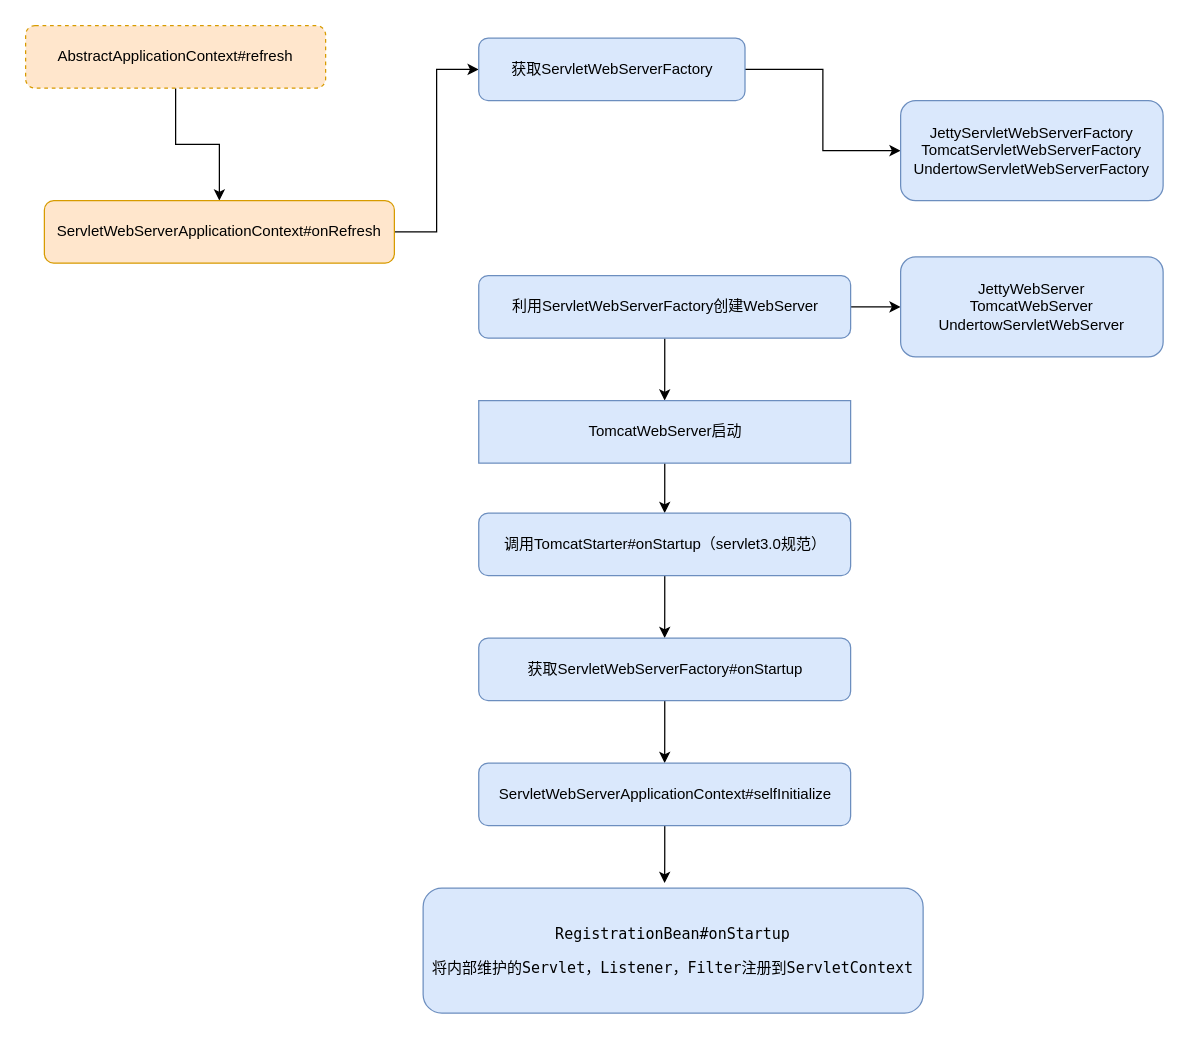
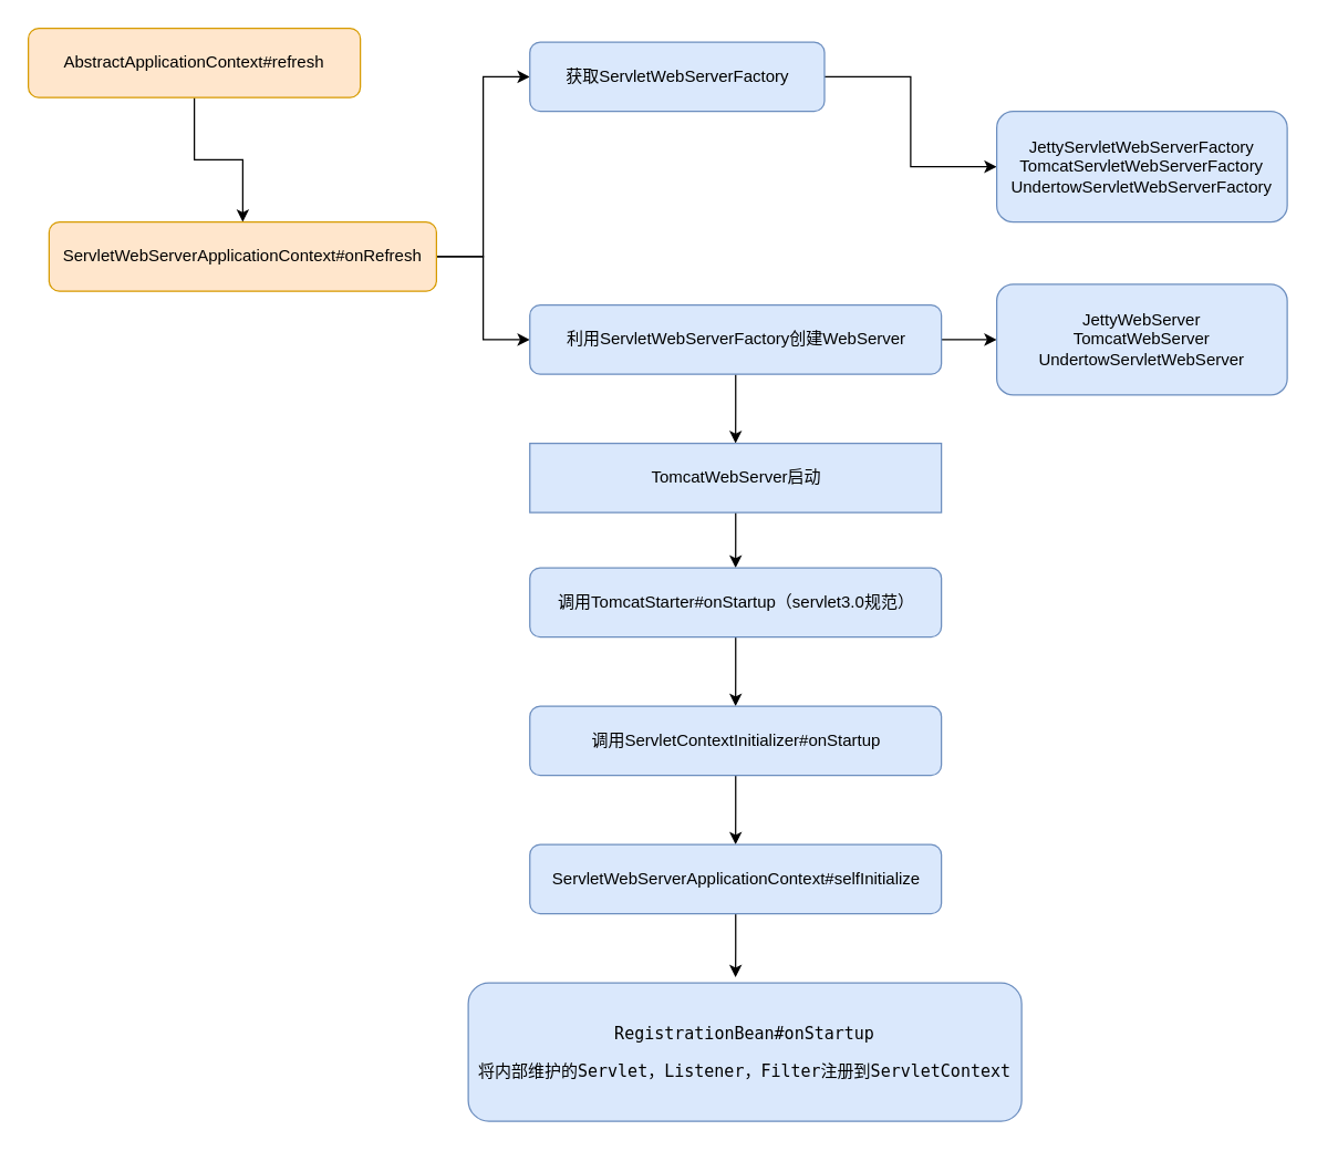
- <mxCell id="3" value="AbstractApplicationContext#refresh" style="rounded=1;whiteSpace=wrap;html=1;fillColor=#ffe6cc;strokeColor=#d79b00;dashed=1;" vertex="1" parent="1"><mxGeometry x="20" y="20" width="240" height="50" as="geometry" /></mxCell>
+ <mxCell id="3" value="AbstractApplicationContext#refresh" style="rounded=1;whiteSpace=wrap;html=1;fillColor=#ffe6cc;strokeColor=#d79b00;" vertex="1" parent="1"><mxGeometry x="20" y="20" width="240" height="50" as="geometry" /></mxCell>
+ <mxCell id="5" style="edgeStyle=orthogonalEdgeStyle;rounded=0;orthogonalLoop=1;jettySize=auto;html=1;exitX=1;exitY=0.5;exitDx=0;exitDy=0;entryX=0;entryY=0.5;entryDx=0;entryDy=0;" edge="1" parent="1" source="6" target="11"><mxGeometry relative="1" as="geometry" /></mxCell>
- <mxCell id="19" value="获取ServletWebServerFactory#onStartup" style="rounded=1;whiteSpace=wrap;html=1;fillColor=#dae8fc;strokeColor=#6c8ebf;" vertex="1" parent="1"><mxGeometry x="382.5" y="510" width="297.5" height="50" as="geometry" /></mxCell>
+ <mxCell id="19" value="调用ServletContextInitializer#onStartup" style="rounded=1;whiteSpace=wrap;html=1;fillColor=#dae8fc;strokeColor=#6c8ebf;" vertex="1" parent="1"><mxGeometry x="382.5" y="510" width="297.5" height="50" as="geometry" /></mxCell>
